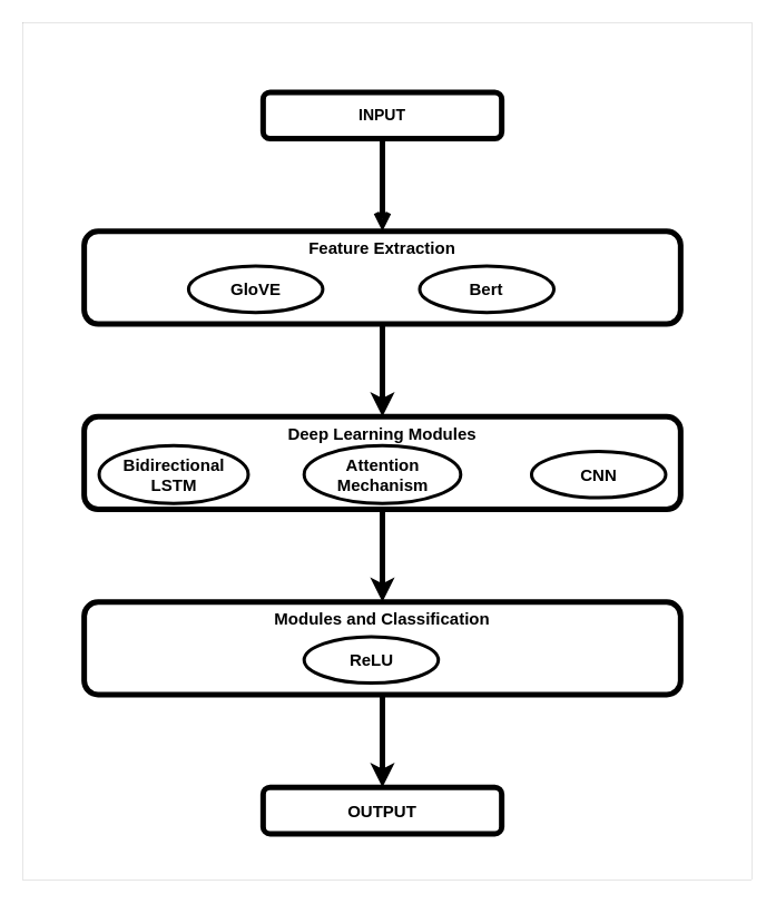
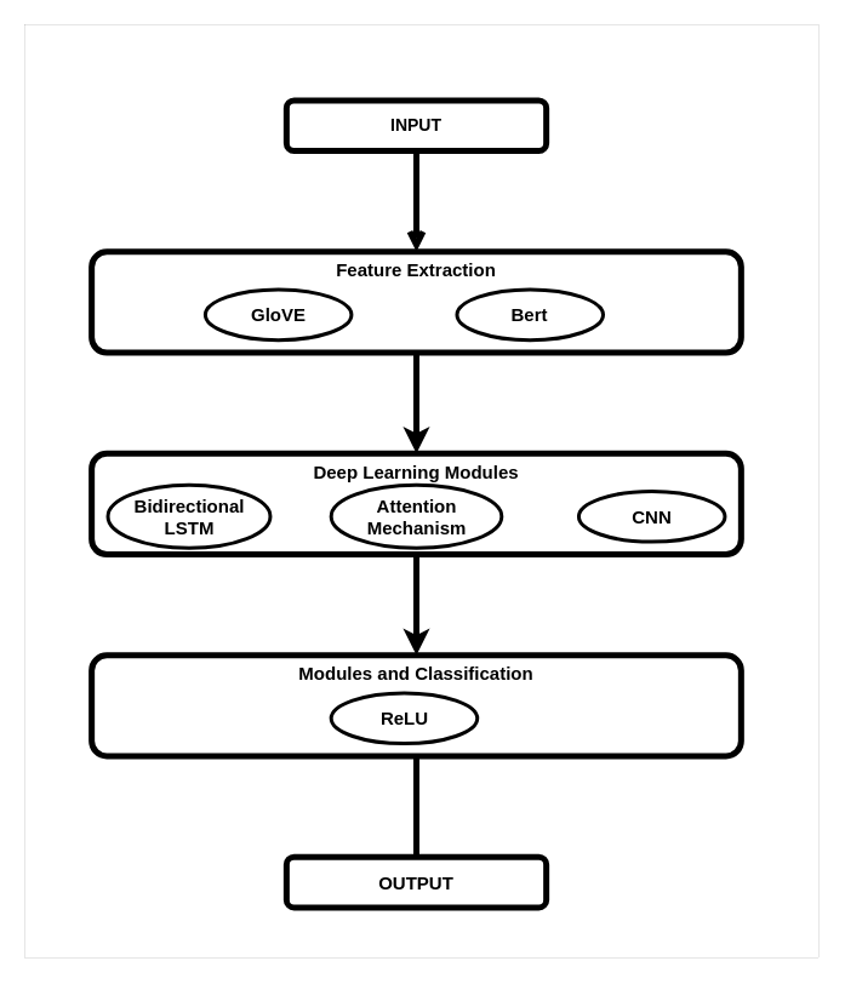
- <mxCell id="10" style="edgeStyle=orthogonalEdgeStyle;rounded=0;orthogonalLoop=1;jettySize=auto;html=1;exitX=0.5;exitY=1;exitDx=0;exitDy=0;entryX=0.5;entryY=0;entryDx=0;entryDy=0;strokeWidth=5;" edge="1" parent="2" source="11" target="12"><mxGeometry relative="1" as="geometry" /></mxCell>
+ <mxCell id="10" style="edgeStyle=orthogonalEdgeStyle;rounded=0;orthogonalLoop=1;jettySize=auto;html=1;exitX=0.5;exitY=1;exitDx=0;exitDy=0;entryX=0.5;entryY=0;entryDx=0;entryDy=0;strokeWidth=5;endArrow=none;" edge="1" parent="2" source="11" target="12"><mxGeometry relative="1" as="geometry" /></mxCell>
